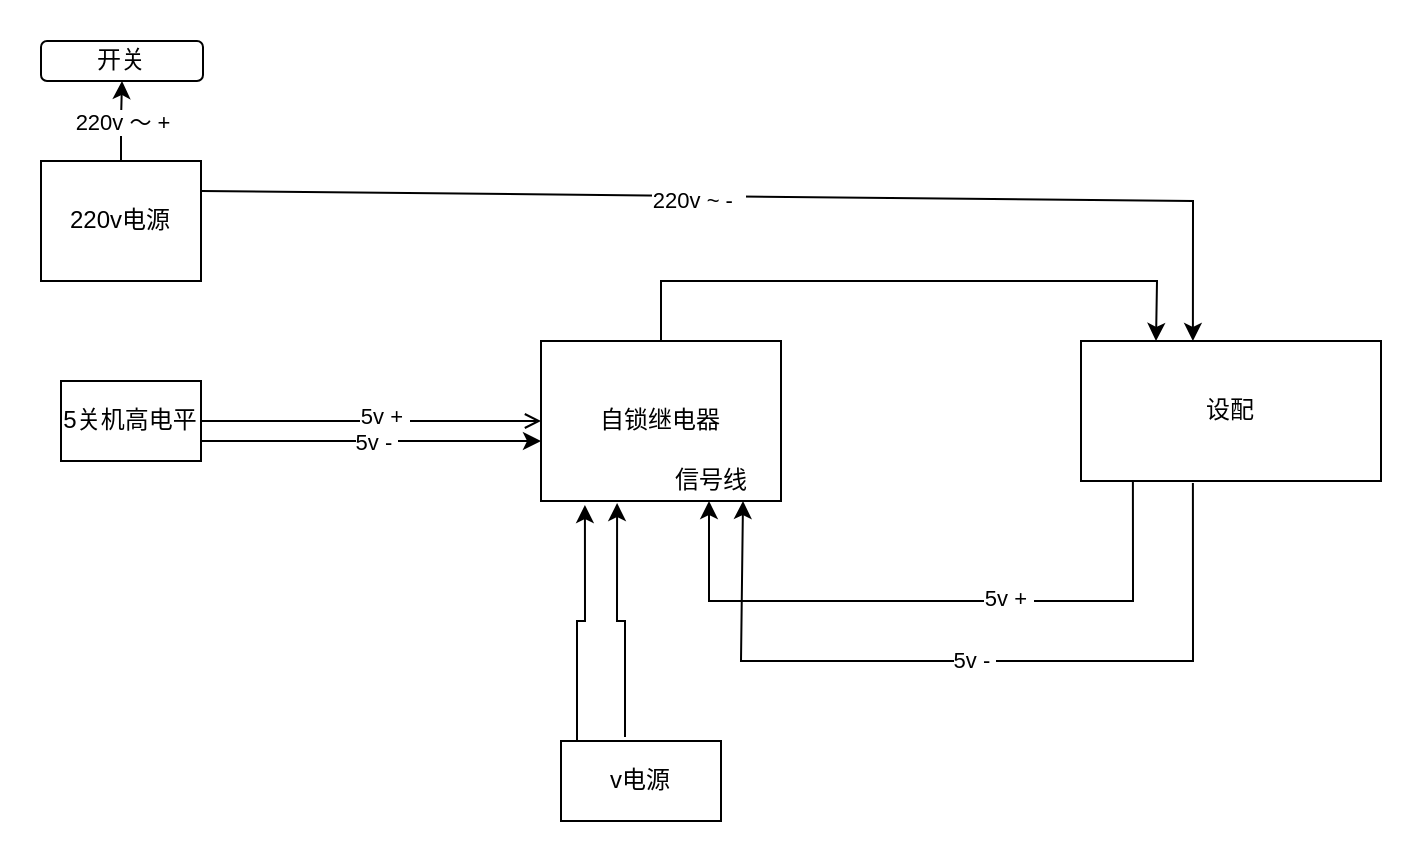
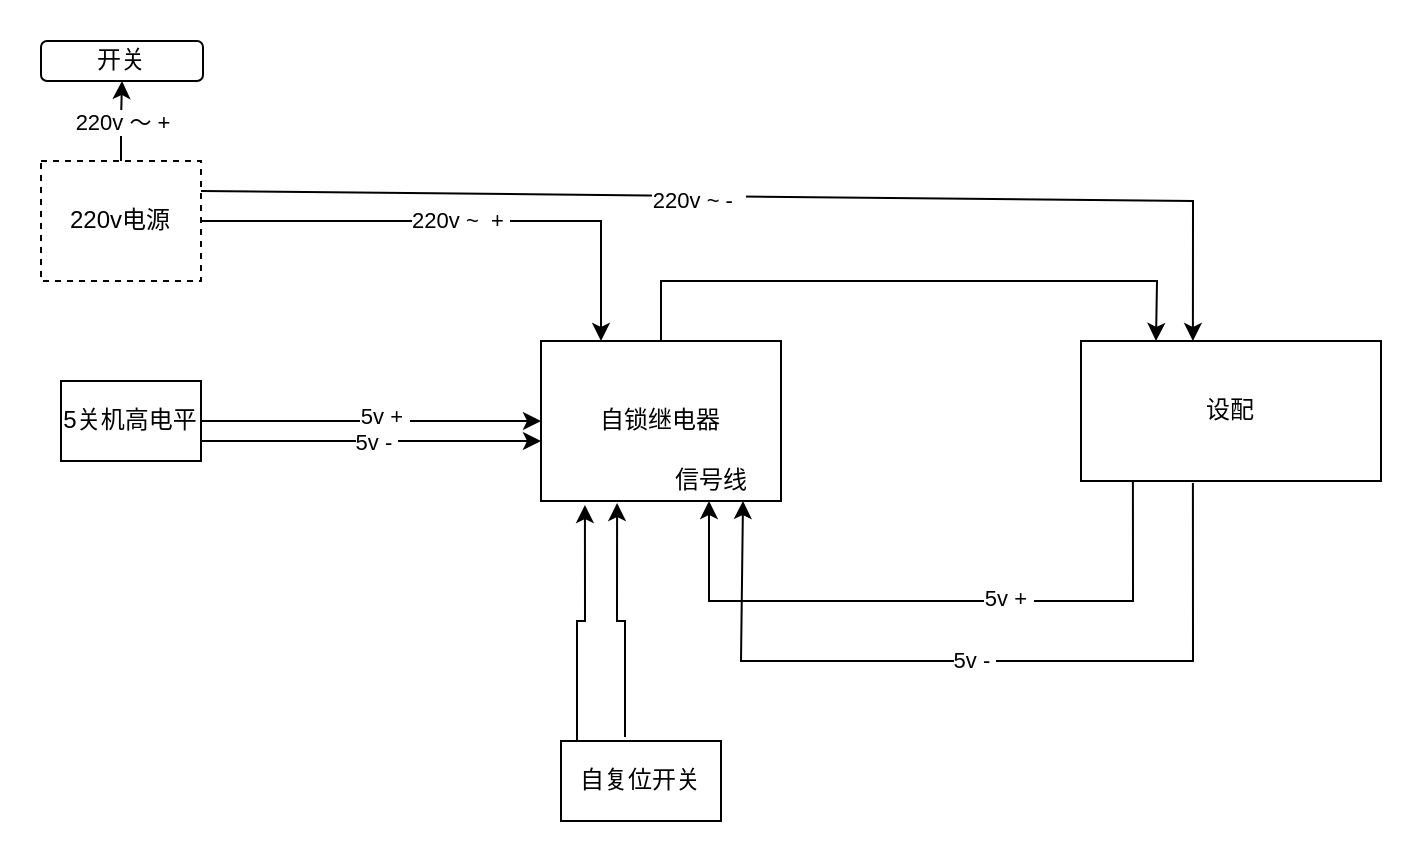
- <mxCell id="5" value="220v电源" style="rounded=0;whiteSpace=wrap;html=1;" vertex="1" parent="1"><mxGeometry x="20" y="80" width="80" height="60" as="geometry" /></mxCell>
+ <mxCell id="5" value="220v电源" style="rounded=0;whiteSpace=wrap;html=1;dashed=1;" vertex="1" parent="1"><mxGeometry x="20" y="80" width="80" height="60" as="geometry" /></mxCell>
+ <mxCell id="6" value="220v ~&amp;nbsp; +&amp;nbsp;" style="endArrow=classic;html=1;rounded=0;exitX=1;exitY=0.5;exitDx=0;exitDy=0;entryX=0.25;entryY=0;entryDx=0;entryDy=0;" edge="1" parent="1" source="5" target="2"><mxGeometry width="50" height="50" relative="1" as="geometry"><mxPoint x="360" y="310" as="sourcePoint" /><mxPoint x="410" y="260" as="targetPoint" /><Array as="points"><mxPoint x="300" y="110" /></Array></mxGeometry></mxCell>
- <mxCell id="22" value="" style="endArrow=open;html=1;rounded=0;exitX=1;exitY=0.5;exitDx=0;exitDy=0;" edge="1" parent="1" source="19" target="2"><mxGeometry width="50" height="50" relative="1" as="geometry"><mxPoint x="360" y="310" as="sourcePoint" /><mxPoint x="410" y="260" as="targetPoint" /></mxGeometry></mxCell>
+ <mxCell id="22" value="" style="endArrow=classic;html=1;rounded=0;exitX=1;exitY=0.5;exitDx=0;exitDy=0;" edge="1" parent="1" source="19" target="2"><mxGeometry width="50" height="50" relative="1" as="geometry"><mxPoint x="360" y="310" as="sourcePoint" /><mxPoint x="410" y="260" as="targetPoint" /></mxGeometry></mxCell>
- <mxCell id="16" value="v电源" style="rounded=0;whiteSpace=wrap;html=1;" vertex="1" parent="1"><mxGeometry x="280" y="370" width="80" height="40" as="geometry" /></mxCell>
+ <mxCell id="16" value="自复位开关" style="rounded=0;whiteSpace=wrap;html=1;" vertex="1" parent="1"><mxGeometry x="280" y="370" width="80" height="40" as="geometry" /></mxCell>
